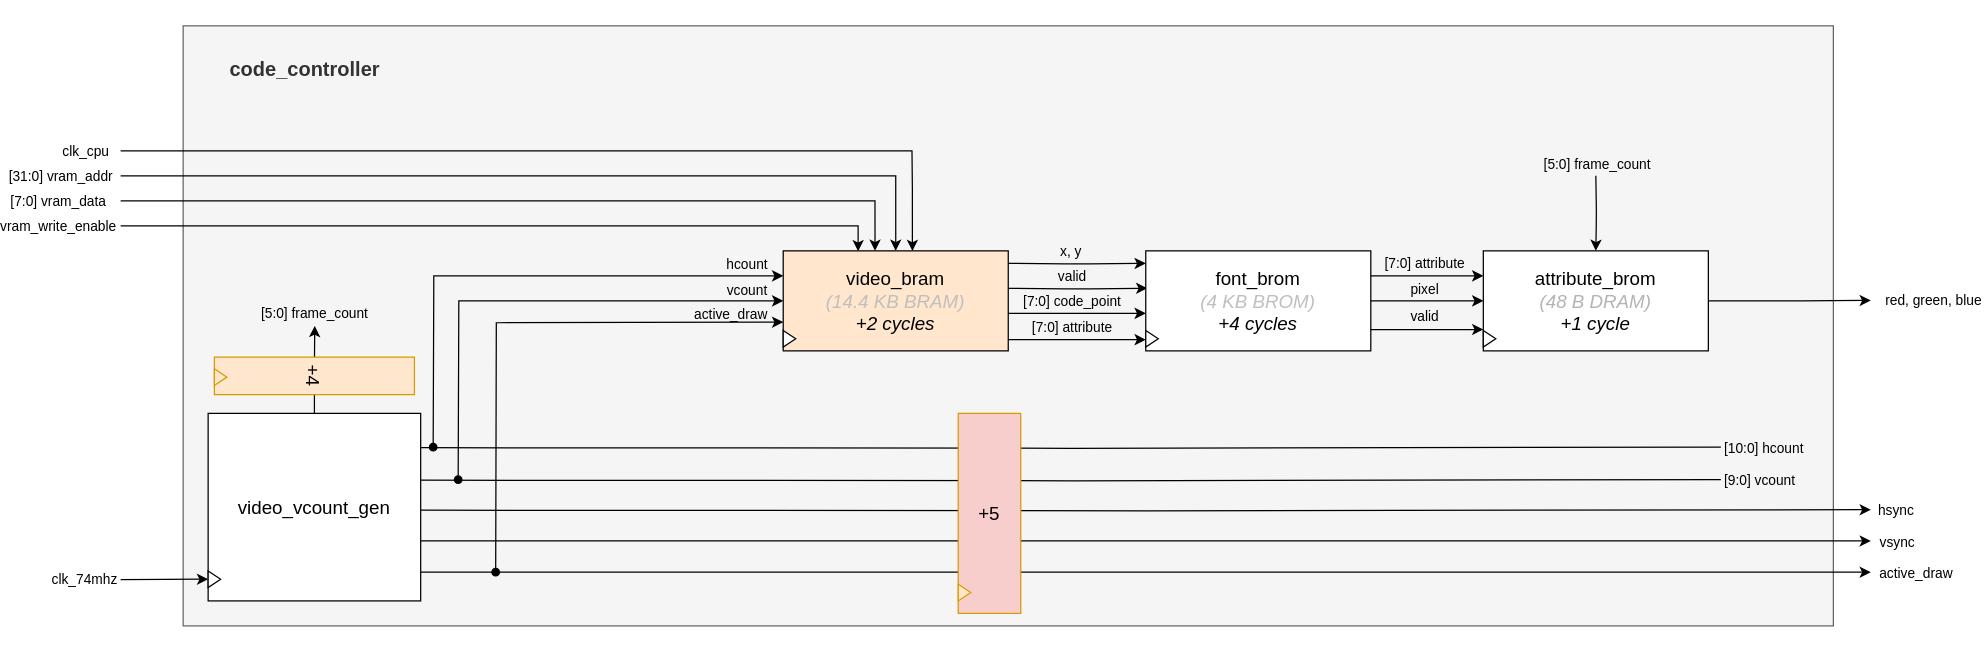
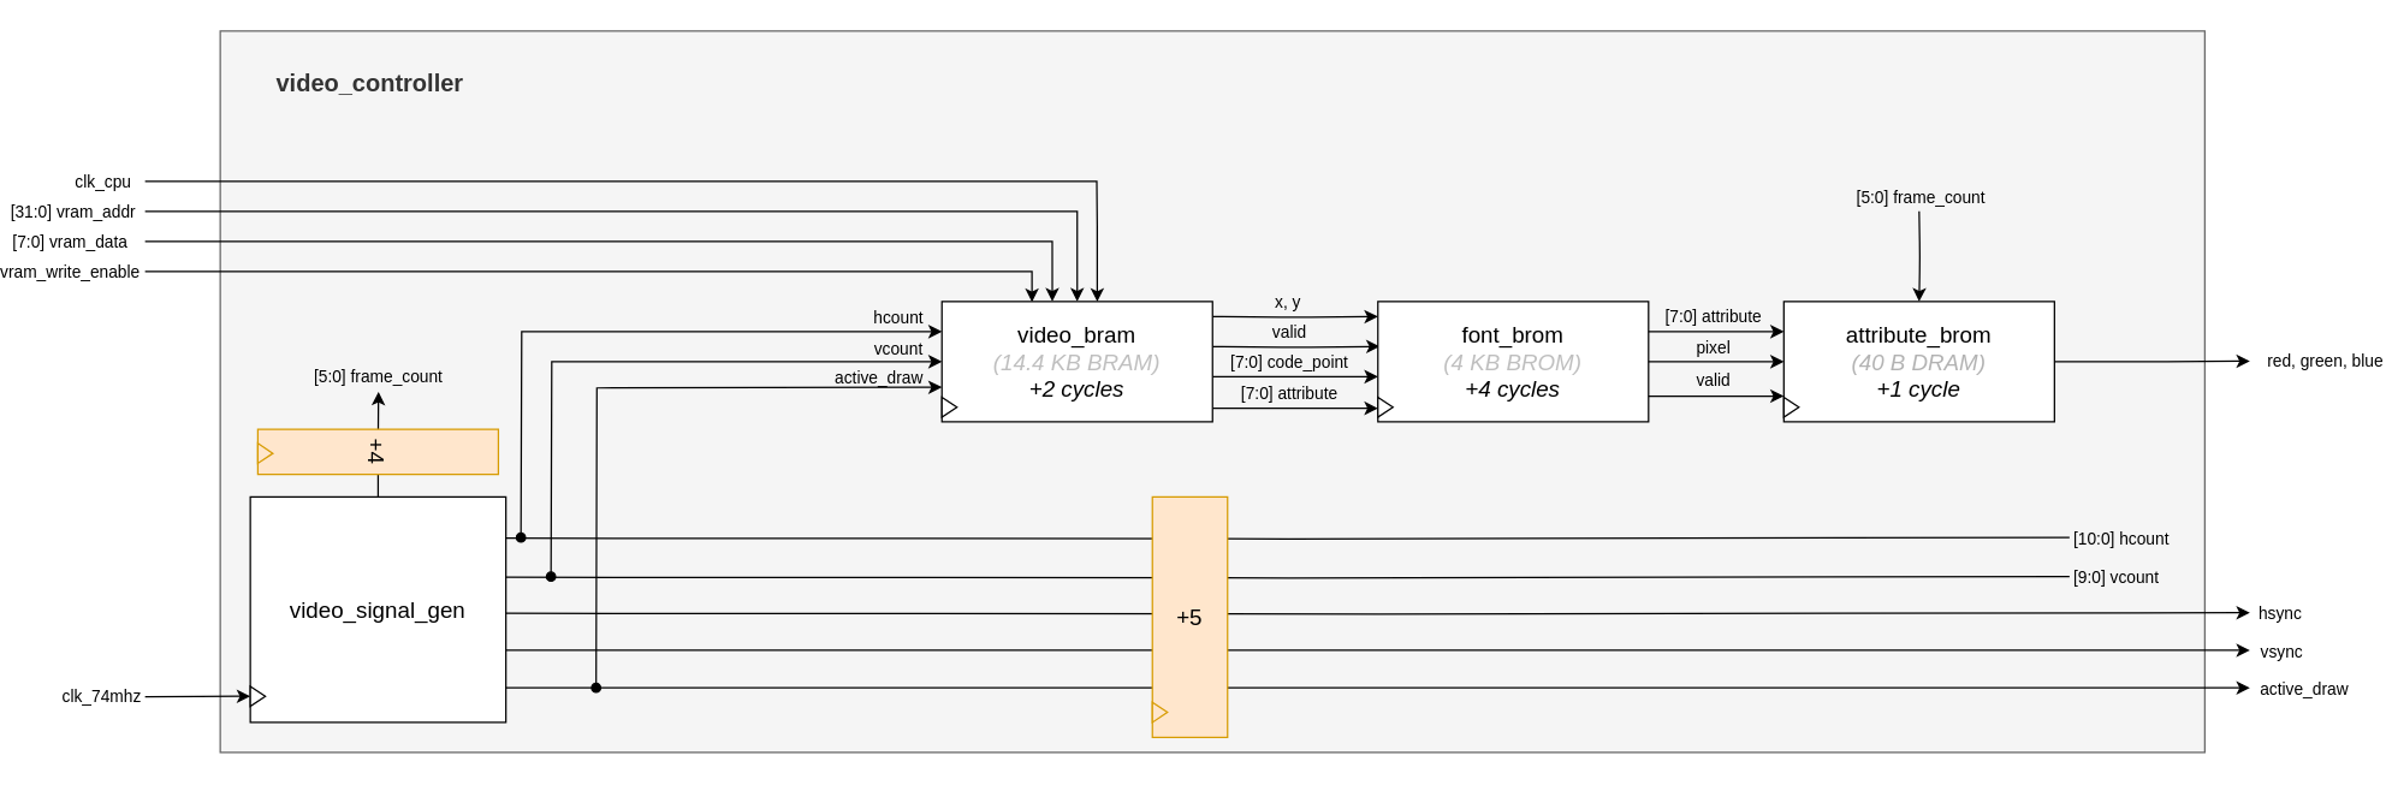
- <mxCell id="2" value="&lt;div align=&quot;left&quot;&gt;&lt;font style=&quot;font-size: 16px;&quot;&gt;&lt;b&gt;&lt;br&gt;&lt;/b&gt;&lt;/font&gt;&lt;/div&gt;&lt;div align=&quot;left&quot;&gt;&lt;font style=&quot;font-size: 16px;&quot;&gt;&lt;b&gt;&lt;span style=&quot;white-space: pre;&quot;&gt;&#09;&lt;/span&gt;code_controller&lt;br&gt;&lt;/b&gt;&lt;/font&gt;&lt;/div&gt;" style="rounded=0;whiteSpace=wrap;html=1;fillColor=#f5f5f5;fontColor=#333333;strokeColor=#666666;verticalAlign=top;labelPosition=center;verticalLabelPosition=middle;align=left;movable=0;resizable=0;rotatable=0;deletable=0;editable=0;locked=1;connectable=0;" vertex="1" parent="1"><mxGeometry x="70" y="20" width="1320" height="480" as="geometry" /></mxCell>
+ <mxCell id="2" value="&lt;div align=&quot;left&quot;&gt;&lt;font style=&quot;font-size: 16px;&quot;&gt;&lt;b&gt;&lt;br&gt;&lt;/b&gt;&lt;/font&gt;&lt;/div&gt;&lt;div align=&quot;left&quot;&gt;&lt;font style=&quot;font-size: 16px;&quot;&gt;&lt;b&gt;&lt;span style=&quot;white-space: pre;&quot;&gt;&#09;&lt;/span&gt;video_controller&lt;br&gt;&lt;/b&gt;&lt;/font&gt;&lt;/div&gt;" style="rounded=0;whiteSpace=wrap;html=1;fillColor=#f5f5f5;fontColor=#333333;strokeColor=#666666;verticalAlign=top;labelPosition=center;verticalLabelPosition=middle;align=left;movable=0;resizable=0;rotatable=0;deletable=0;editable=0;locked=1;connectable=0;" vertex="1" parent="1"><mxGeometry x="70" y="20" width="1320" height="480" as="geometry" /></mxCell>
- <mxCell id="42" value="video_bram&lt;br&gt;&lt;i&gt;&lt;font color=&quot;#bfbfbf&quot;&gt;(14.4 KB BRAM)&lt;/font&gt;&lt;/i&gt;&lt;br&gt;&lt;i&gt;+2 cycles&lt;/i&gt;" style="rounded=0;whiteSpace=wrap;html=1;fontSize=15;fillColor=#ffe6cc;" vertex="1" parent="1"><mxGeometry x="550" y="200" width="180" height="80" as="geometry" /></mxCell>
+ <mxCell id="42" value="video_bram&lt;br&gt;&lt;i&gt;&lt;font color=&quot;#bfbfbf&quot;&gt;(14.4 KB BRAM)&lt;/font&gt;&lt;/i&gt;&lt;br&gt;&lt;i&gt;+2 cycles&lt;/i&gt;" style="rounded=0;whiteSpace=wrap;html=1;fontSize=15;" vertex="1" parent="1"><mxGeometry x="550" y="200" width="180" height="80" as="geometry" /></mxCell>
- <mxCell id="49" value="attribute_brom&lt;br&gt;&lt;div&gt;&lt;i&gt;&lt;font color=&quot;#b3b3b3&quot;&gt;(48 B DRAM)&lt;/font&gt;&lt;/i&gt;&lt;/div&gt;&lt;div&gt;&lt;i&gt;+1 cycle&lt;br&gt;&lt;/i&gt;&lt;/div&gt;" style="rounded=0;whiteSpace=wrap;html=1;fontSize=15;" vertex="1" parent="1"><mxGeometry x="1110" y="200" width="180" height="80" as="geometry" /></mxCell>
+ <mxCell id="49" value="attribute_brom&lt;br&gt;&lt;div&gt;&lt;i&gt;&lt;font color=&quot;#b3b3b3&quot;&gt;(40 B DRAM)&lt;/font&gt;&lt;/i&gt;&lt;/div&gt;&lt;div&gt;&lt;i&gt;+1 cycle&lt;br&gt;&lt;/i&gt;&lt;/div&gt;" style="rounded=0;whiteSpace=wrap;html=1;fontSize=15;" vertex="1" parent="1"><mxGeometry x="1110" y="200" width="180" height="80" as="geometry" /></mxCell>
- <mxCell id="8" value="video_vcount_gen" style="rounded=0;whiteSpace=wrap;html=1;fontSize=15;" vertex="1" parent="3"><mxGeometry width="170" height="150" as="geometry" /></mxCell>
+ <mxCell id="8" value="video_signal_gen" style="rounded=0;whiteSpace=wrap;html=1;fontSize=15;" vertex="1" parent="3"><mxGeometry width="170" height="150" as="geometry" /></mxCell>
- <mxCell id="60" value="+5" style="rounded=0;whiteSpace=wrap;html=1;fillColor=#f8cecc;strokeColor=#d79b00;fontSize=15;" vertex="1" parent="59"><mxGeometry width="50" height="160" as="geometry" /></mxCell>
+ <mxCell id="60" value="+5" style="rounded=0;whiteSpace=wrap;html=1;fillColor=#ffe6cc;strokeColor=#d79b00;fontSize=15;" vertex="1" parent="59"><mxGeometry width="50" height="160" as="geometry" /></mxCell>
